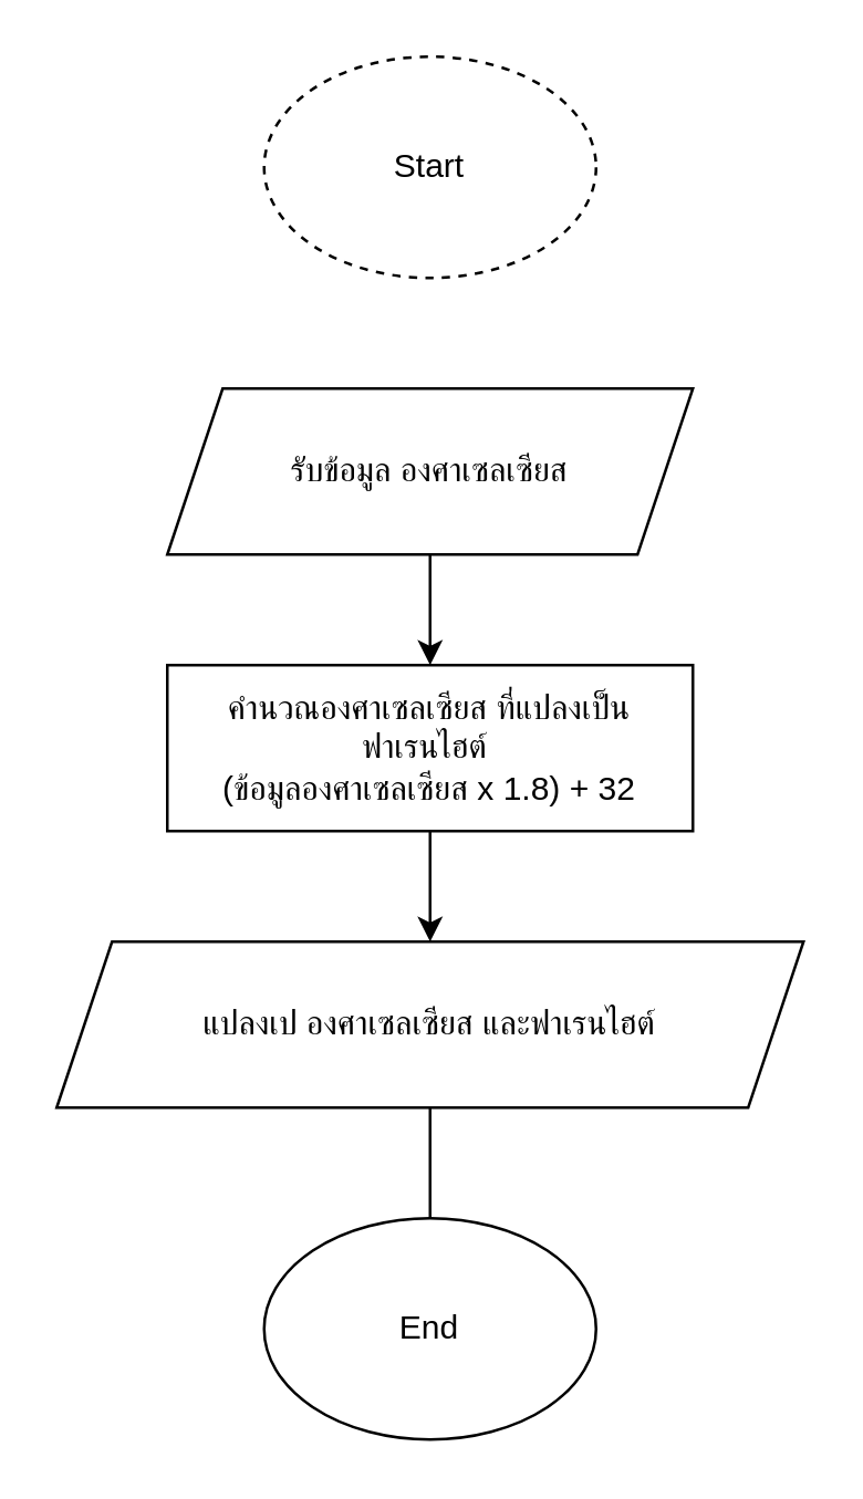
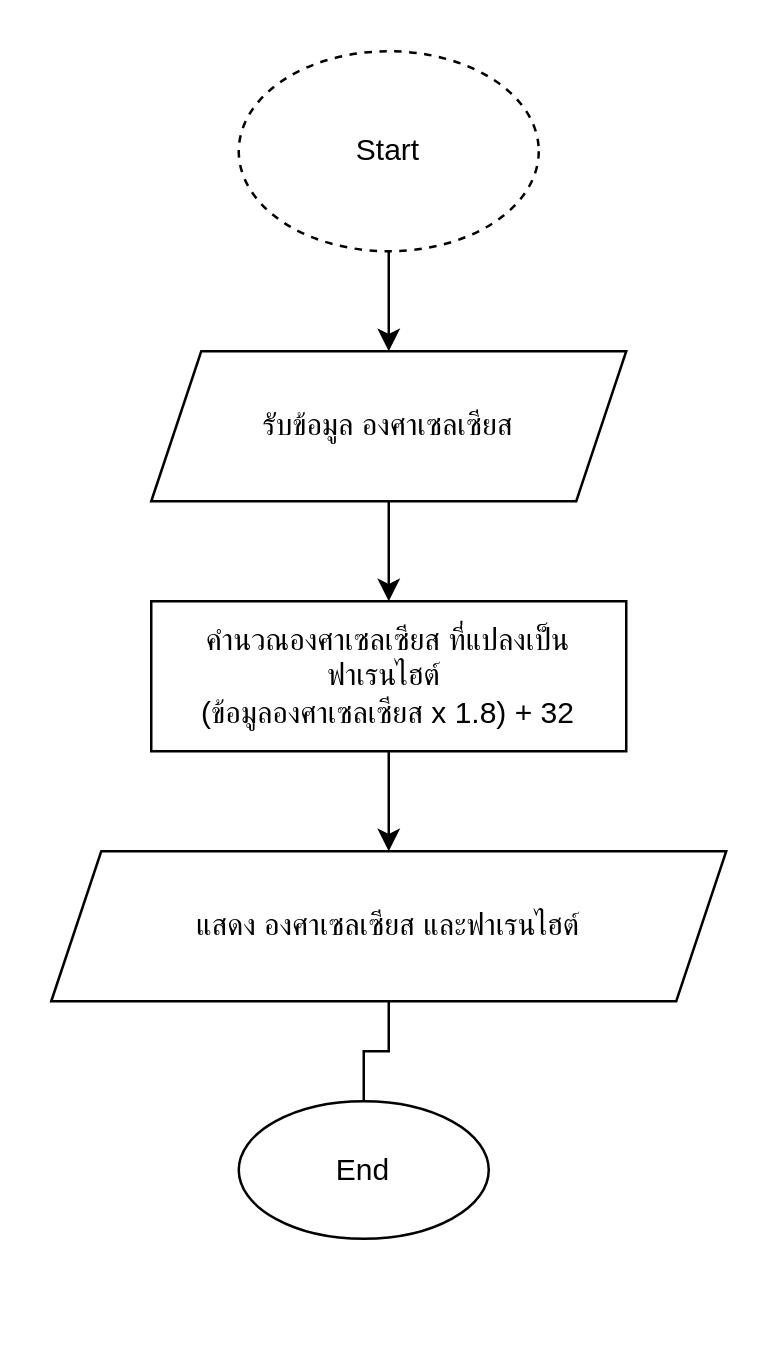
+ <mxCell id="2" value="" style="edgeStyle=orthogonalEdgeStyle;rounded=0;orthogonalLoop=1;jettySize=auto;html=1;" edge="1" parent="1" source="3" target="5"><mxGeometry relative="1" as="geometry" /></mxCell>
- <mxCell id="9" value="แปลงเป&amp;nbsp;องศาเซลเซียส และฟาเรนไฮต์" style="shape=parallelogram;perimeter=parallelogramPerimeter;whiteSpace=wrap;html=1;fixedSize=1;" vertex="1" parent="1"><mxGeometry x="20" y="340" width="270" height="60" as="geometry" /></mxCell>
+ <mxCell id="9" value="แสดง&amp;nbsp;องศาเซลเซียส และฟาเรนไฮต์" style="shape=parallelogram;perimeter=parallelogramPerimeter;whiteSpace=wrap;html=1;fixedSize=1;" vertex="1" parent="1"><mxGeometry x="20" y="340" width="270" height="60" as="geometry" /></mxCell>
- <mxCell id="10" value="End" style="ellipse;whiteSpace=wrap;html=1;" vertex="1" parent="1"><mxGeometry x="95" y="440" width="120" height="80" as="geometry" /></mxCell>
+ <mxCell id="10" value="End" style="ellipse;whiteSpace=wrap;html=1;" vertex="1" parent="1"><mxGeometry x="95" y="440" width="100" height="55" as="geometry" /></mxCell>
